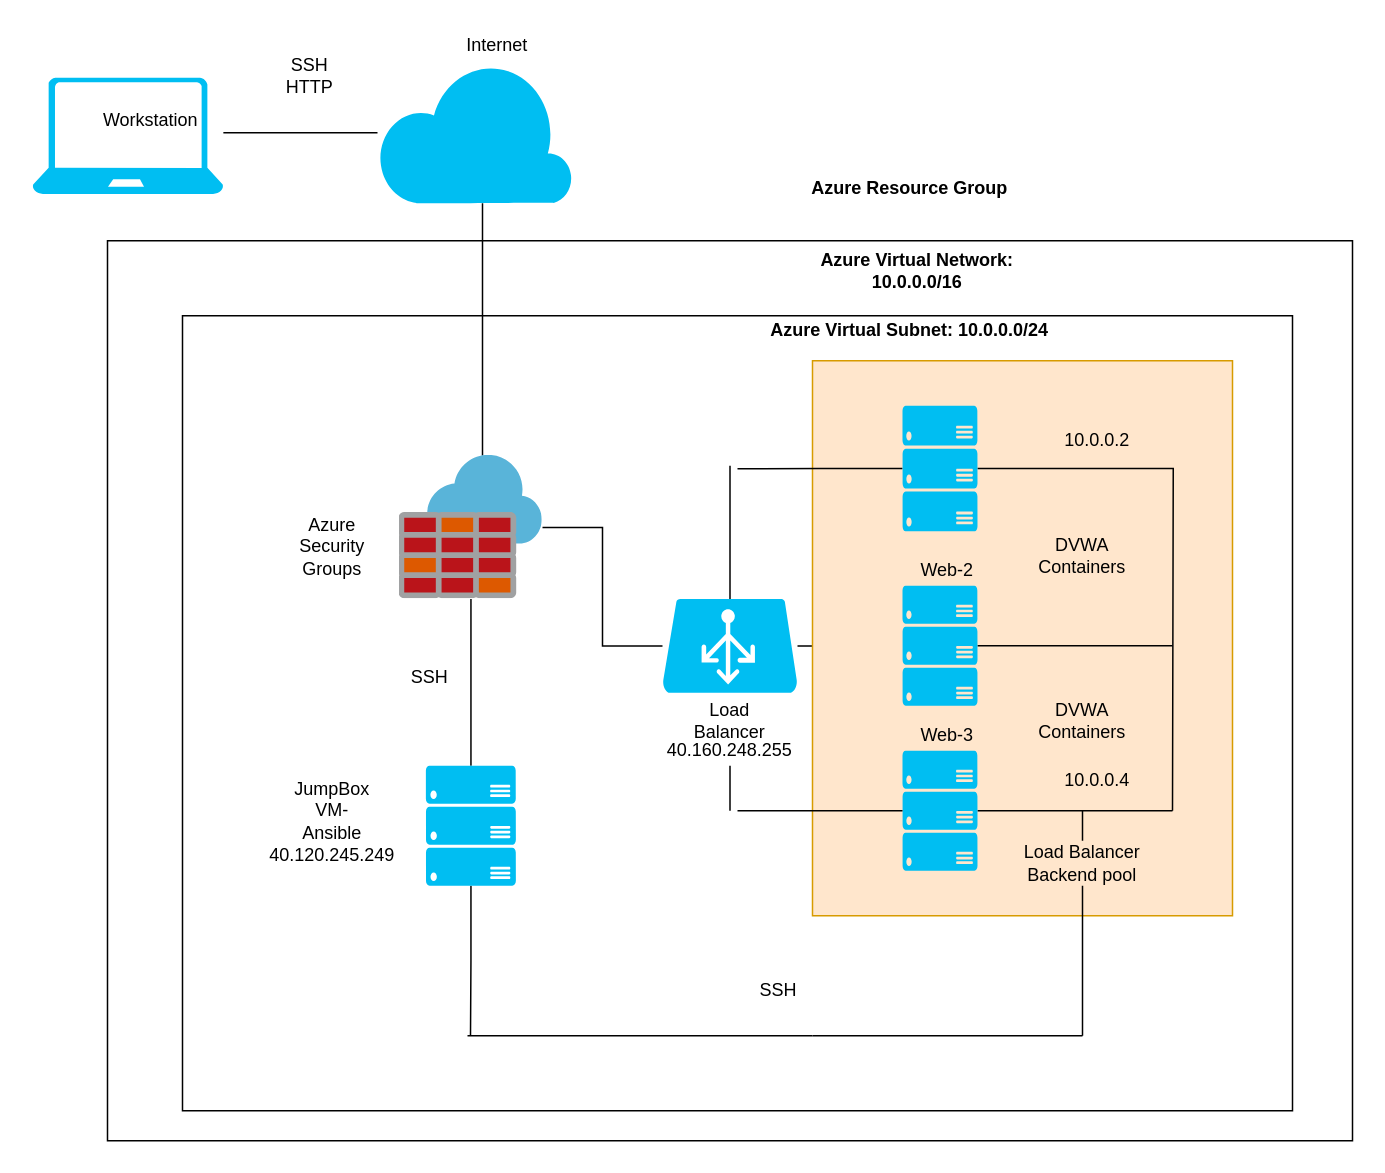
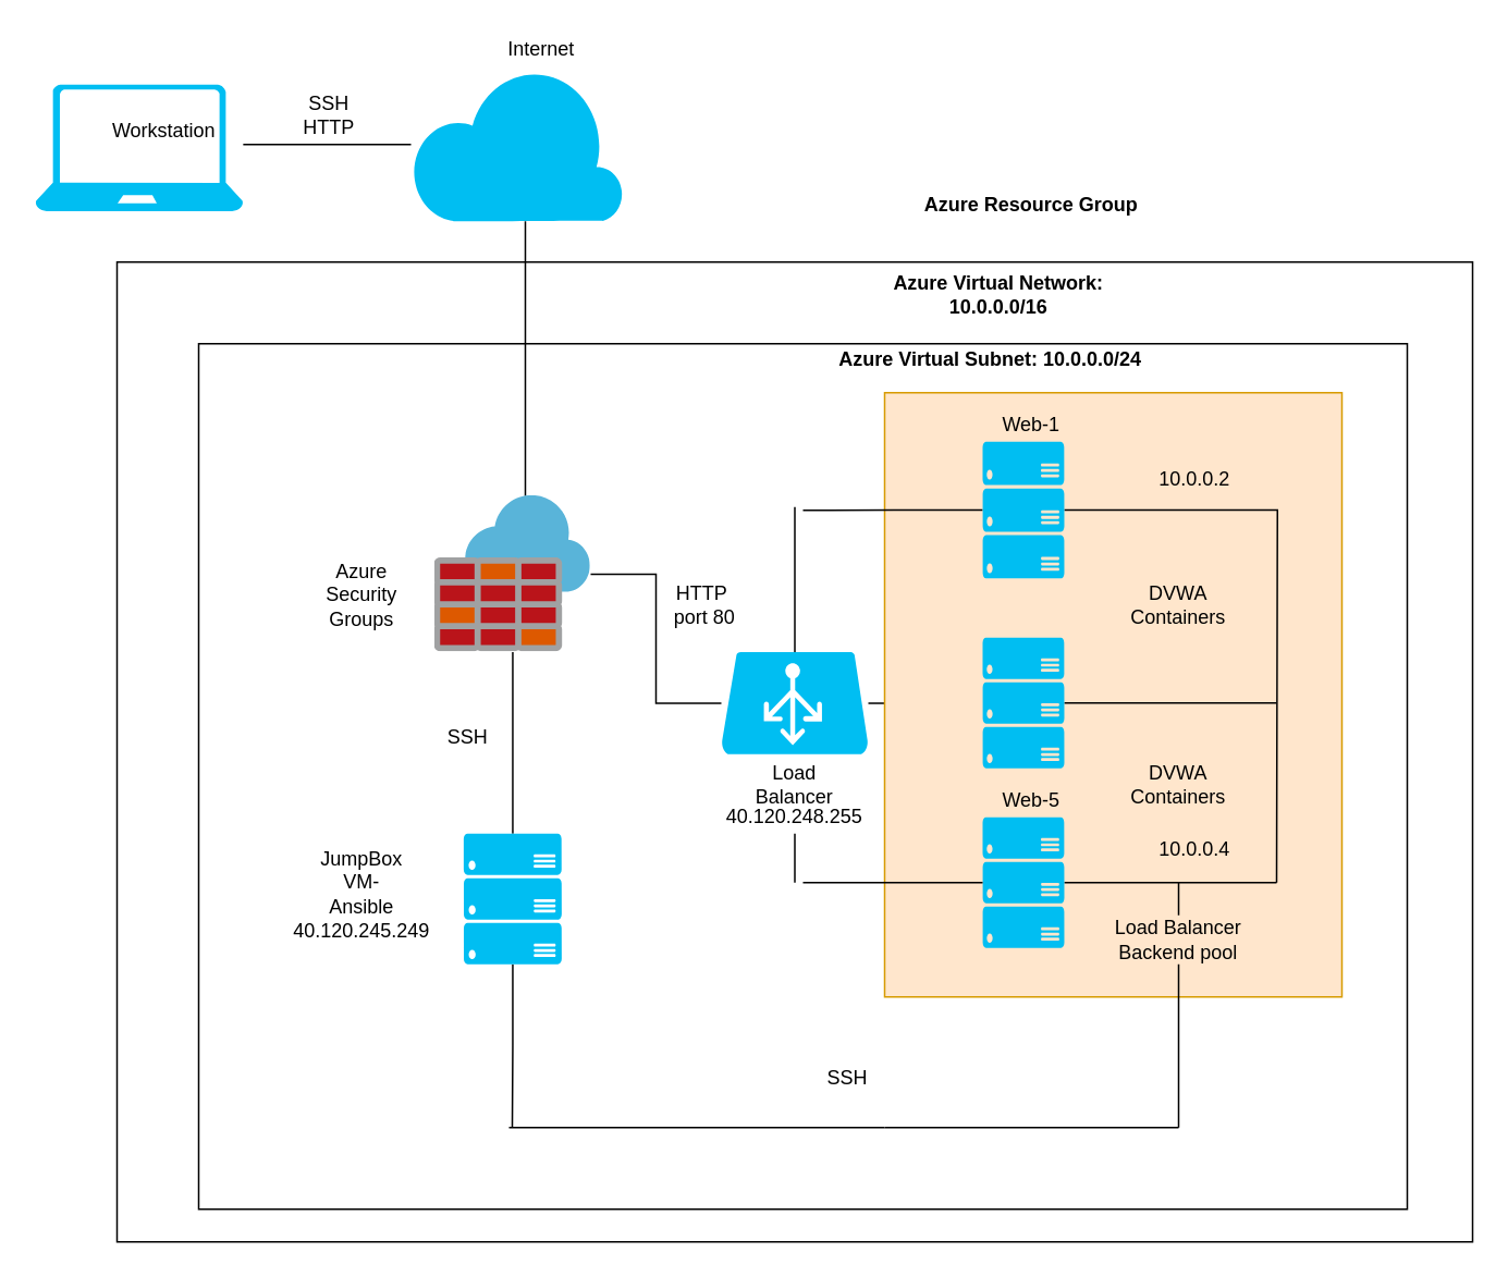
- <mxCell id="33" value="SSH HTTP" style="text;html=1;strokeColor=none;fillColor=none;align=center;verticalAlign=middle;whiteSpace=wrap;rounded=0;fontFamily=Helvetica;" vertex="1" parent="1"><mxGeometry x="186" y="40" width="40" height="20" as="geometry" /></mxCell>
+ <mxCell id="33" value="SSH HTTP" style="text;html=1;strokeColor=none;fillColor=none;align=center;verticalAlign=middle;whiteSpace=wrap;rounded=0;fontFamily=Helvetica;" vertex="1" parent="1"><mxGeometry x="181" y="60" width="40" height="20" as="geometry" /></mxCell>
- <mxCell id="50" value="Azure Resource Group" style="text;html=1;strokeColor=none;fillColor=none;align=center;verticalAlign=middle;whiteSpace=wrap;rounded=0;fontFamily=Helvetica;fontStyle=1" vertex="1" parent="1"><mxGeometry x="381" y="115" width="450" height="20" as="geometry" /></mxCell>
+ <mxCell id="50" value="Azure Resource Group" style="text;html=1;strokeColor=none;fillColor=none;align=center;verticalAlign=middle;whiteSpace=wrap;rounded=0;fontFamily=Helvetica;fontStyle=1" vertex="1" parent="1"><mxGeometry x="406" y="115" width="450" height="20" as="geometry" /></mxCell>
+ <mxCell id="26" value="Web-1" style="text;html=1;strokeColor=none;fillColor=none;align=center;verticalAlign=middle;whiteSpace=wrap;rounded=0;fontFamily=Helvetica;" vertex="1" parent="1"><mxGeometry x="611" y="250" width="40" height="20" as="geometry" /></mxCell>
+ <mxCell id="41" value="HTTP&amp;nbsp; port 80" style="text;html=1;strokeColor=none;fillColor=none;align=center;verticalAlign=middle;whiteSpace=wrap;rounded=0;fontFamily=Helvetica;" vertex="1" parent="1"><mxGeometry x="411" y="360" width="40" height="20" as="geometry" /></mxCell>
- <mxCell id="25" value="Web-2" style="text;html=1;strokeColor=none;fillColor=none;align=center;verticalAlign=middle;whiteSpace=wrap;rounded=0;fontFamily=Helvetica;" vertex="1" parent="1"><mxGeometry x="611" y="370" width="40" height="20" as="geometry" /></mxCell>
- <mxCell id="24" value="Web-3" style="text;html=1;strokeColor=none;fillColor=none;align=center;verticalAlign=middle;whiteSpace=wrap;rounded=0;fontFamily=Helvetica;" vertex="1" parent="1"><mxGeometry x="611" y="480" width="40" height="20" as="geometry" /></mxCell>
+ <mxCell id="24" value="Web-5" style="text;html=1;strokeColor=none;fillColor=none;align=center;verticalAlign=middle;whiteSpace=wrap;rounded=0;fontFamily=Helvetica;" vertex="1" parent="1"><mxGeometry x="611" y="480" width="40" height="20" as="geometry" /></mxCell>
- <mxCell id="43" value="40.160.248.255" style="text;html=1;strokeColor=none;fillColor=none;align=center;verticalAlign=middle;whiteSpace=wrap;rounded=0;fontFamily=Helvetica;" vertex="1" parent="1"><mxGeometry x="456" y="490" width="60" height="20" as="geometry" /></mxCell>
+ <mxCell id="43" value="40.120.248.255" style="text;html=1;strokeColor=none;fillColor=none;align=center;verticalAlign=middle;whiteSpace=wrap;rounded=0;fontFamily=Helvetica;" vertex="1" parent="1"><mxGeometry x="456" y="490" width="60" height="20" as="geometry" /></mxCell>
